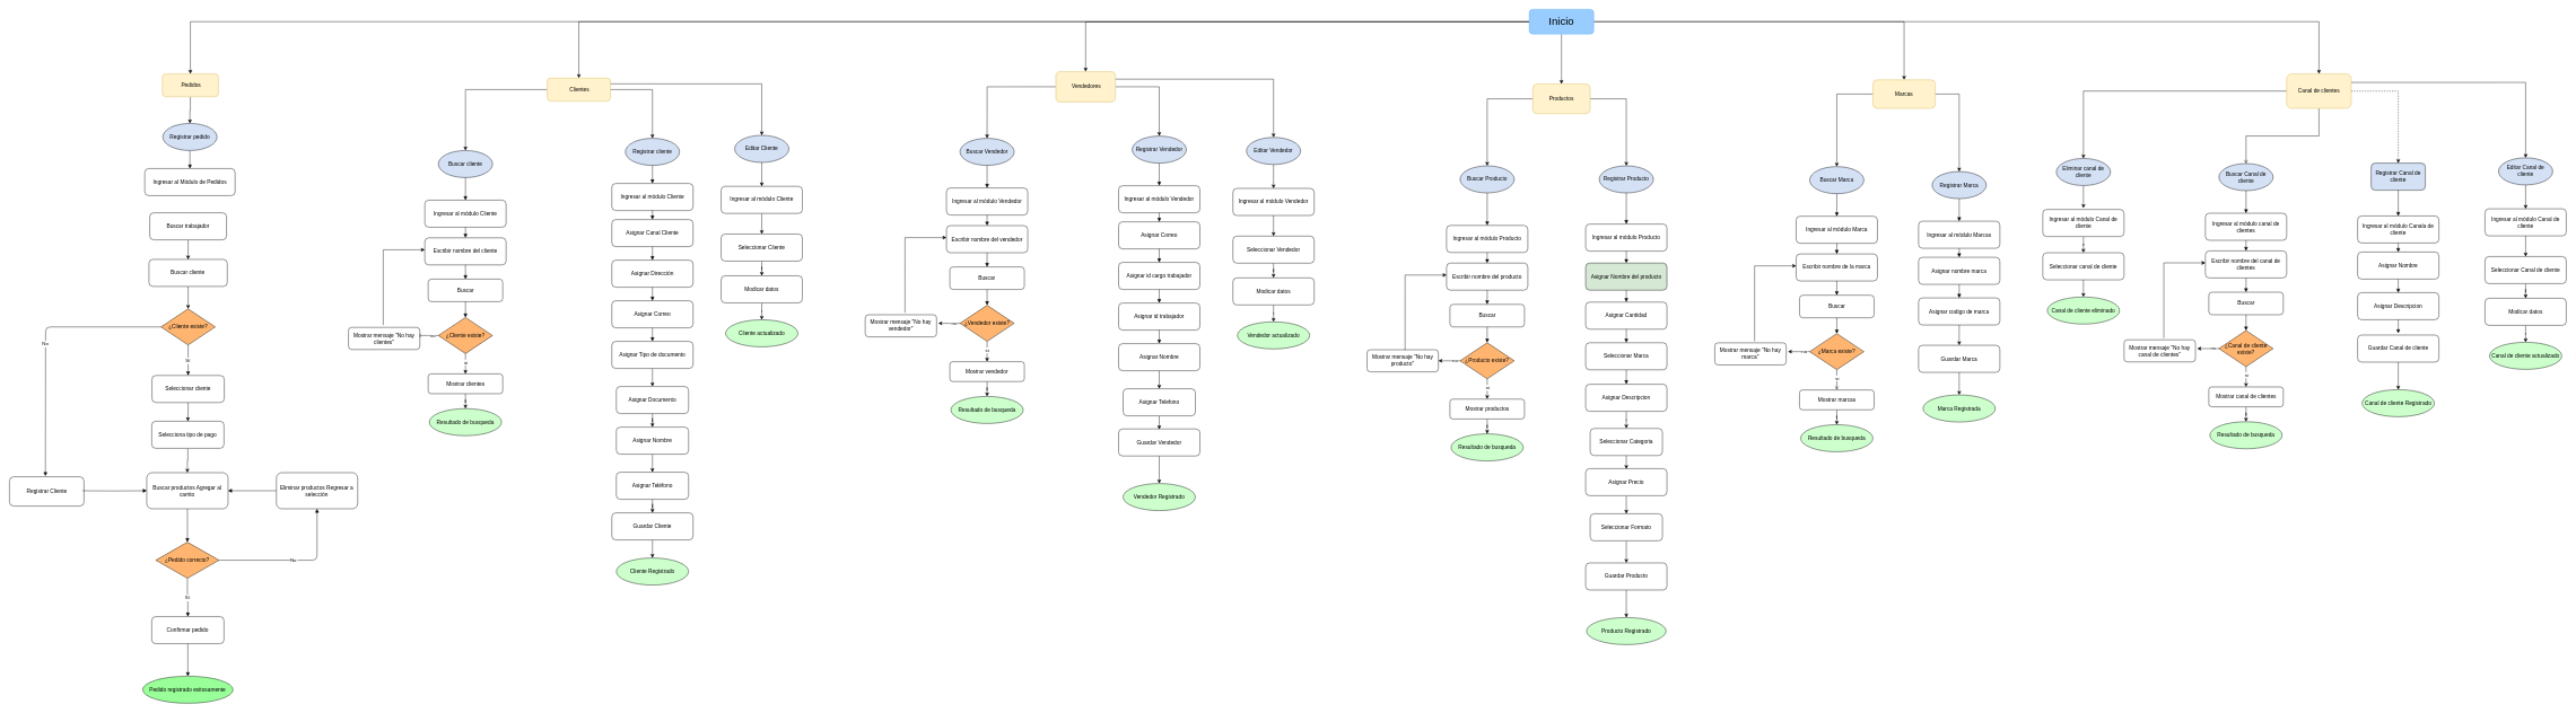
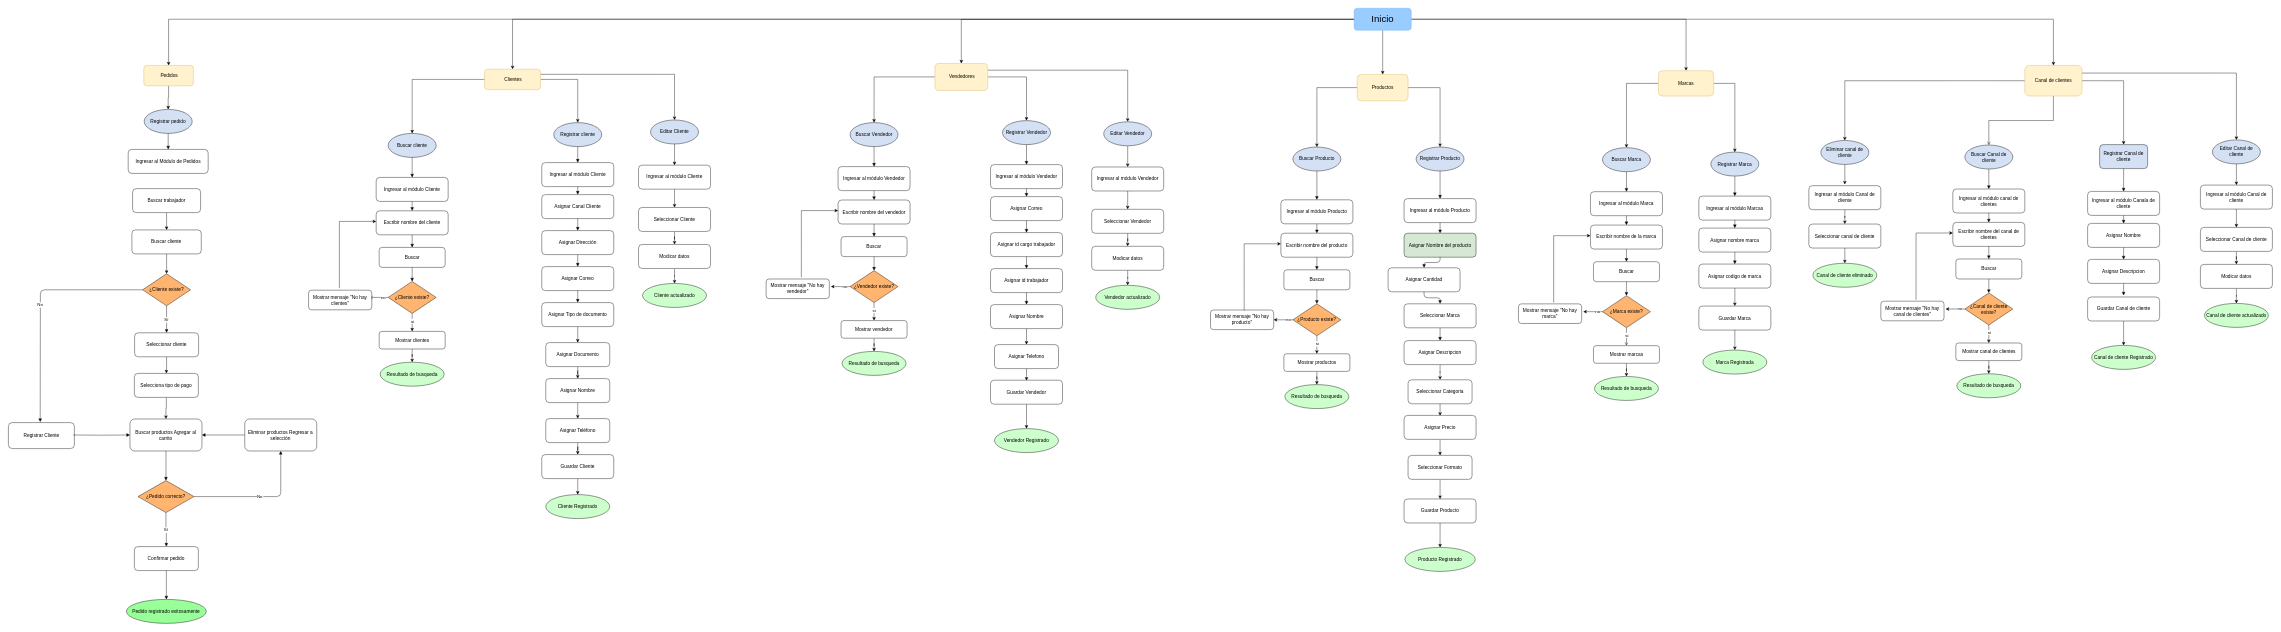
- <mxCell id="27" style="edgeStyle=orthogonalEdgeStyle;rounded=0;orthogonalLoop=1;jettySize=auto;html=1;exitX=1;exitY=0.5;exitDx=0;exitDy=0;dashed=1;" parent="1" source="29" target="194" edge="1"><mxGeometry relative="1" as="geometry" /></mxCell>
+ <mxCell id="27" style="edgeStyle=orthogonalEdgeStyle;rounded=0;orthogonalLoop=1;jettySize=auto;html=1;exitX=1;exitY=0.5;exitDx=0;exitDy=0;" parent="1" source="29" target="194" edge="1"><mxGeometry relative="1" as="geometry" /></mxCell>
- <mxCell id="131" value="Asignar Cantidad" style="rounded=1;whiteSpace=wrap;html=1;" parent="1" vertex="1"><mxGeometry x="3510" y="669" width="180" height="60" as="geometry" /></mxCell>
+ <mxCell id="131" value="Asignar Cantidad" style="rounded=1;whiteSpace=wrap;html=1;" parent="1" vertex="1"><mxGeometry x="3470" y="669" width="180" height="60" as="geometry" /></mxCell>
